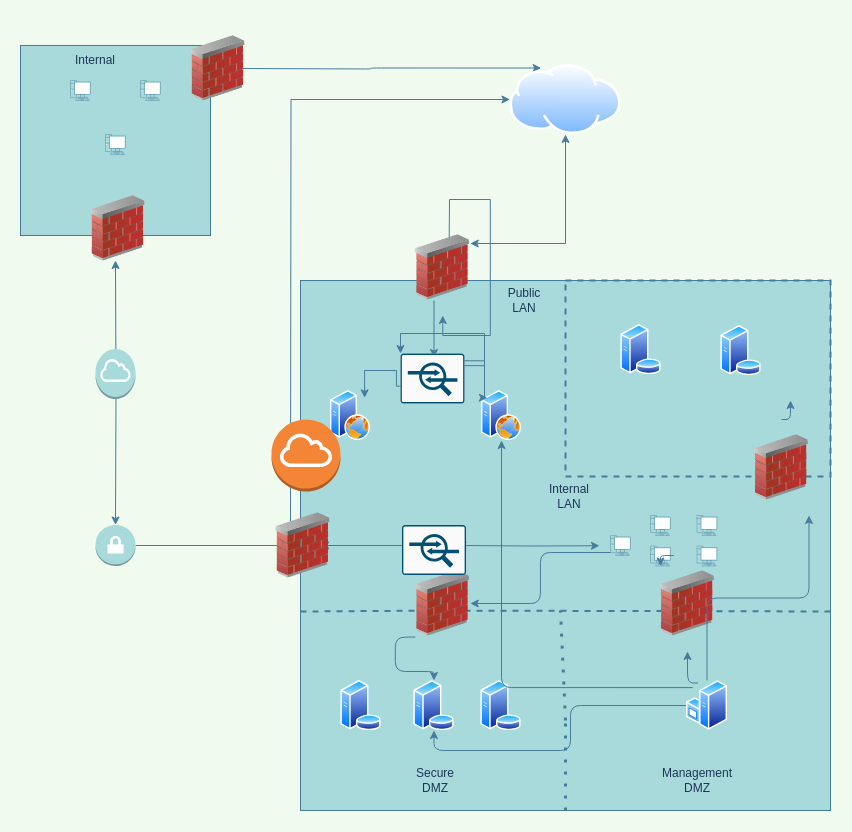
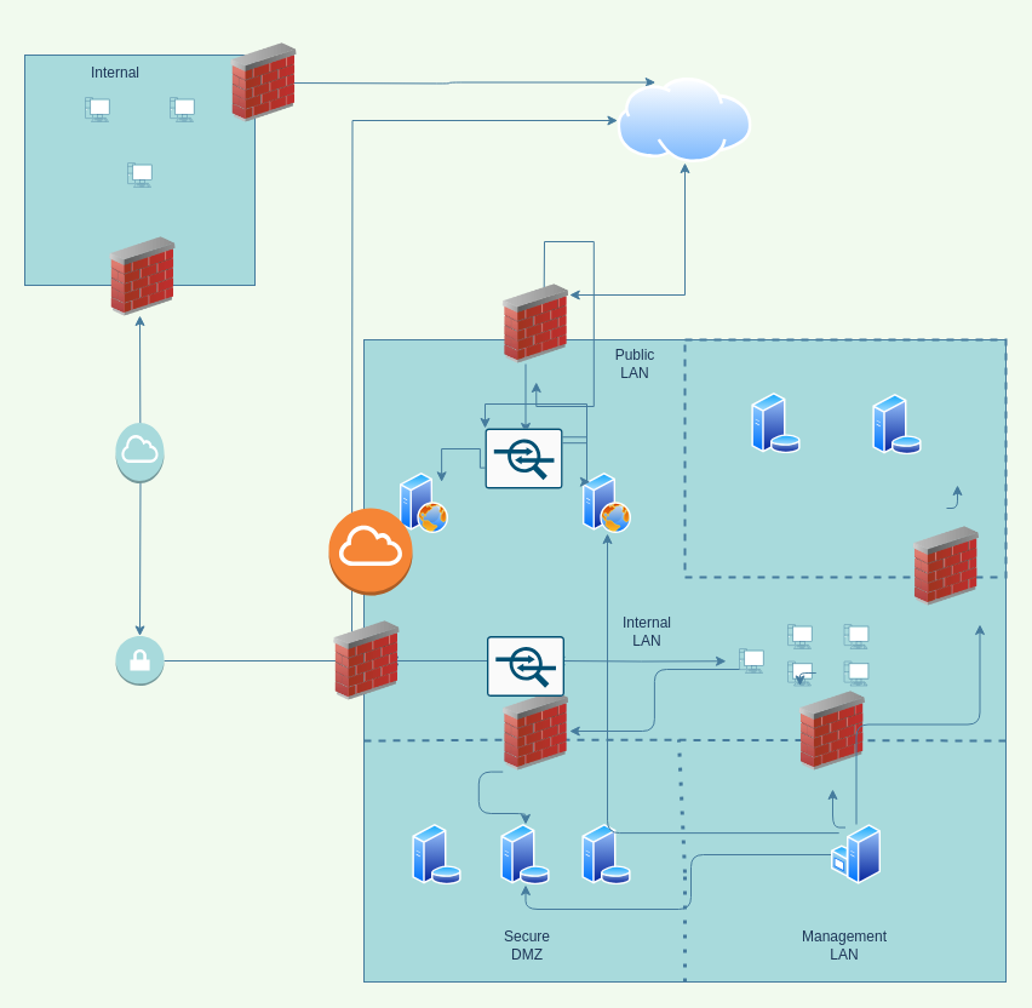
- <mxCell id="46" value="Internal LAN" style="text;html=1;strokeColor=none;fillColor=none;align=center;verticalAlign=middle;whiteSpace=wrap;rounded=0;sketch=0;fontColor=#1D3557;" parent="1" vertex="1"><mxGeometry x="549.25" y="486.01" width="40" height="20" as="geometry" /></mxCell>
+ <mxCell id="46" value="Internal LAN" style="text;html=1;strokeColor=none;fillColor=none;align=center;verticalAlign=middle;whiteSpace=wrap;rounded=0;sketch=0;fontColor=#1D3557;" parent="1" vertex="1"><mxGeometry x="514.25" y="511.01" width="40" height="20" as="geometry" /></mxCell>
- <mxCell id="48" value="Management DMZ" style="text;html=1;strokeColor=none;fillColor=none;align=center;verticalAlign=middle;whiteSpace=wrap;rounded=0;sketch=0;fontColor=#1D3557;" parent="1" vertex="1"><mxGeometry x="676.5" y="770" width="40" height="20" as="geometry" /></mxCell>
+ <mxCell id="48" value="Management LAN" style="text;html=1;strokeColor=none;fillColor=none;align=center;verticalAlign=middle;whiteSpace=wrap;rounded=0;sketch=0;fontColor=#1D3557;" parent="1" vertex="1"><mxGeometry x="676.5" y="770" width="40" height="20" as="geometry" /></mxCell>
